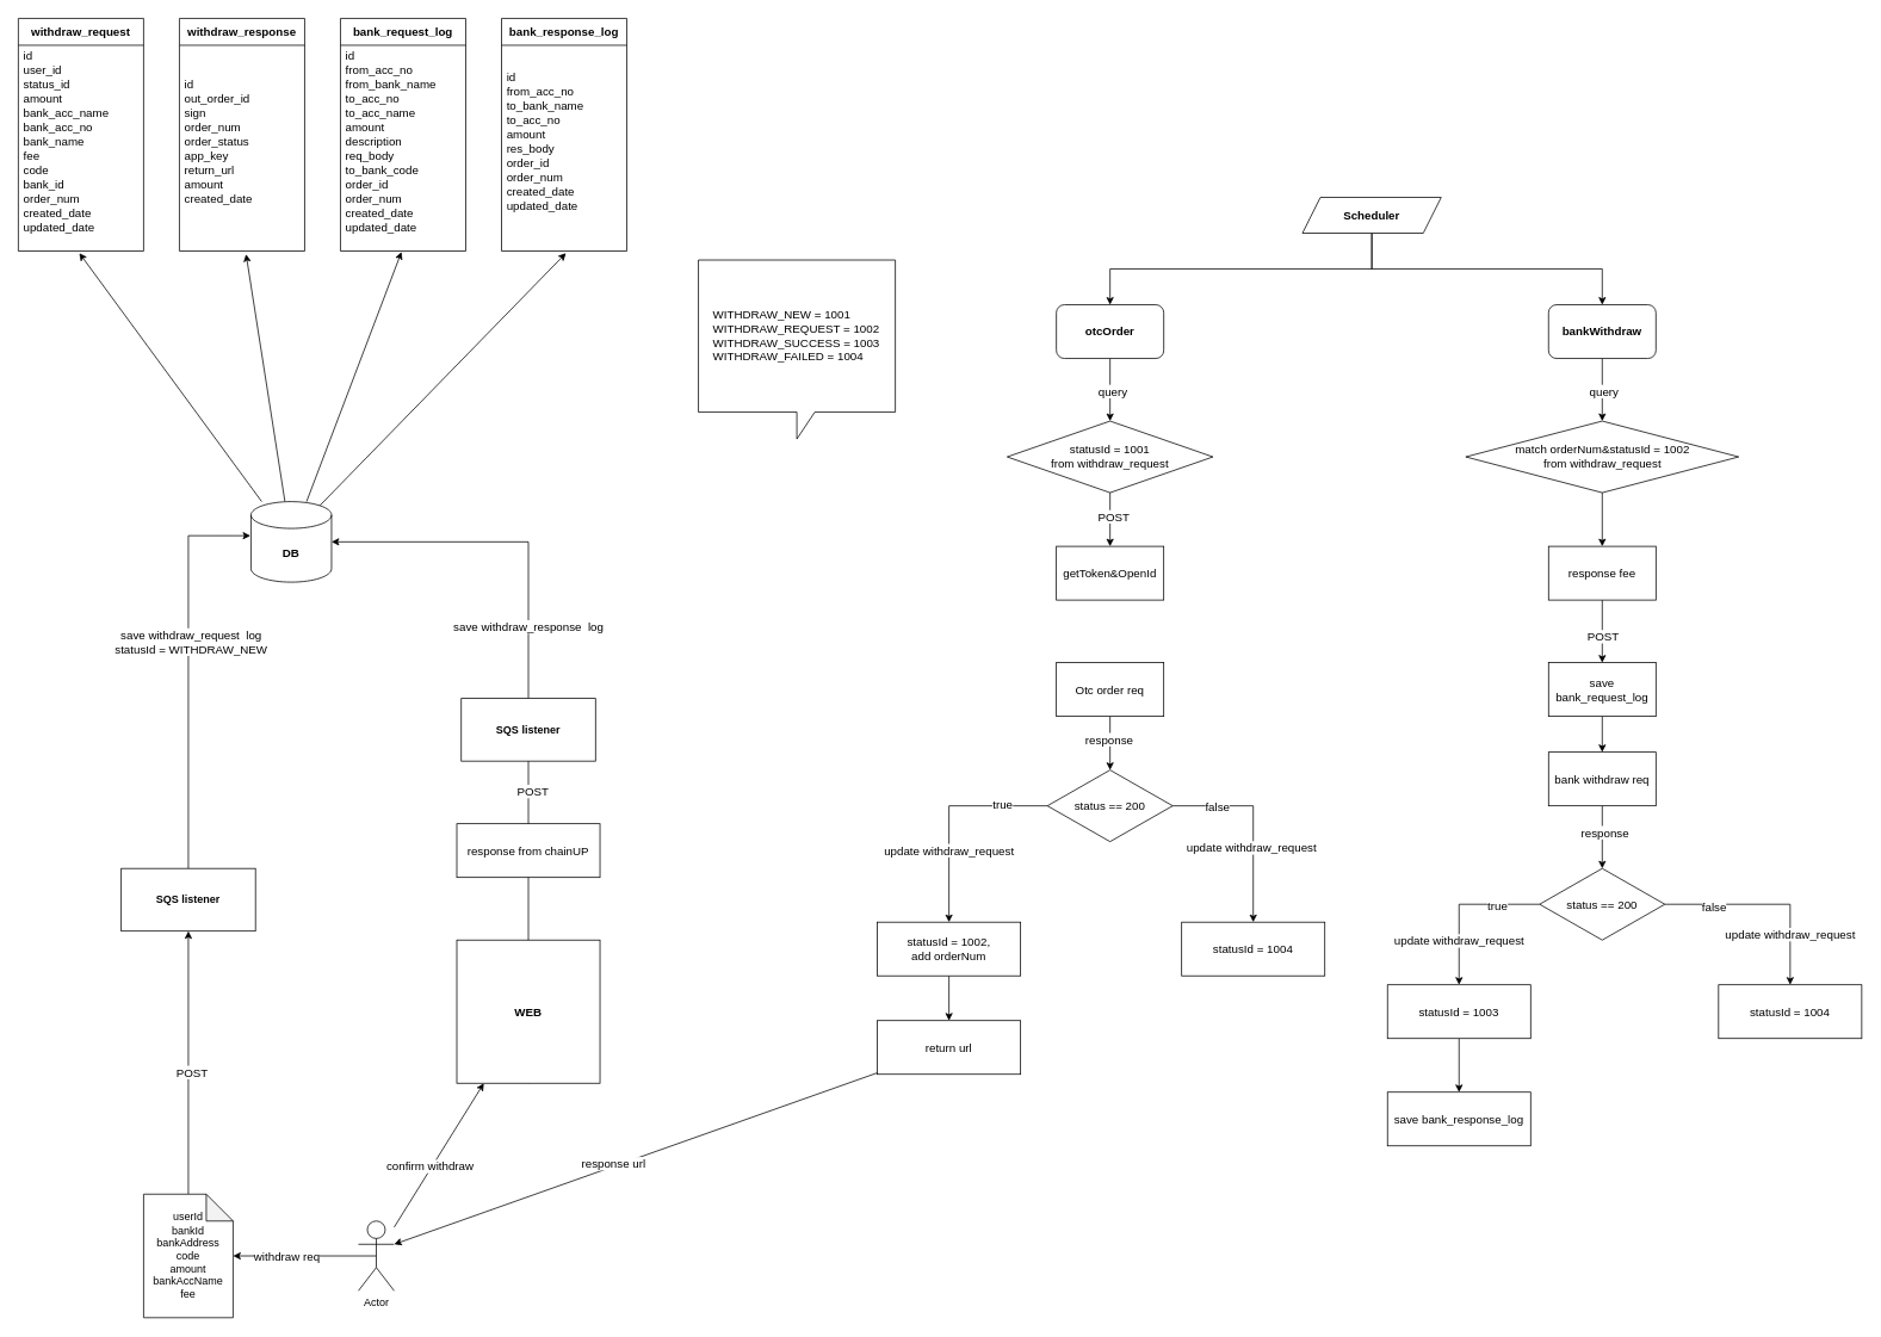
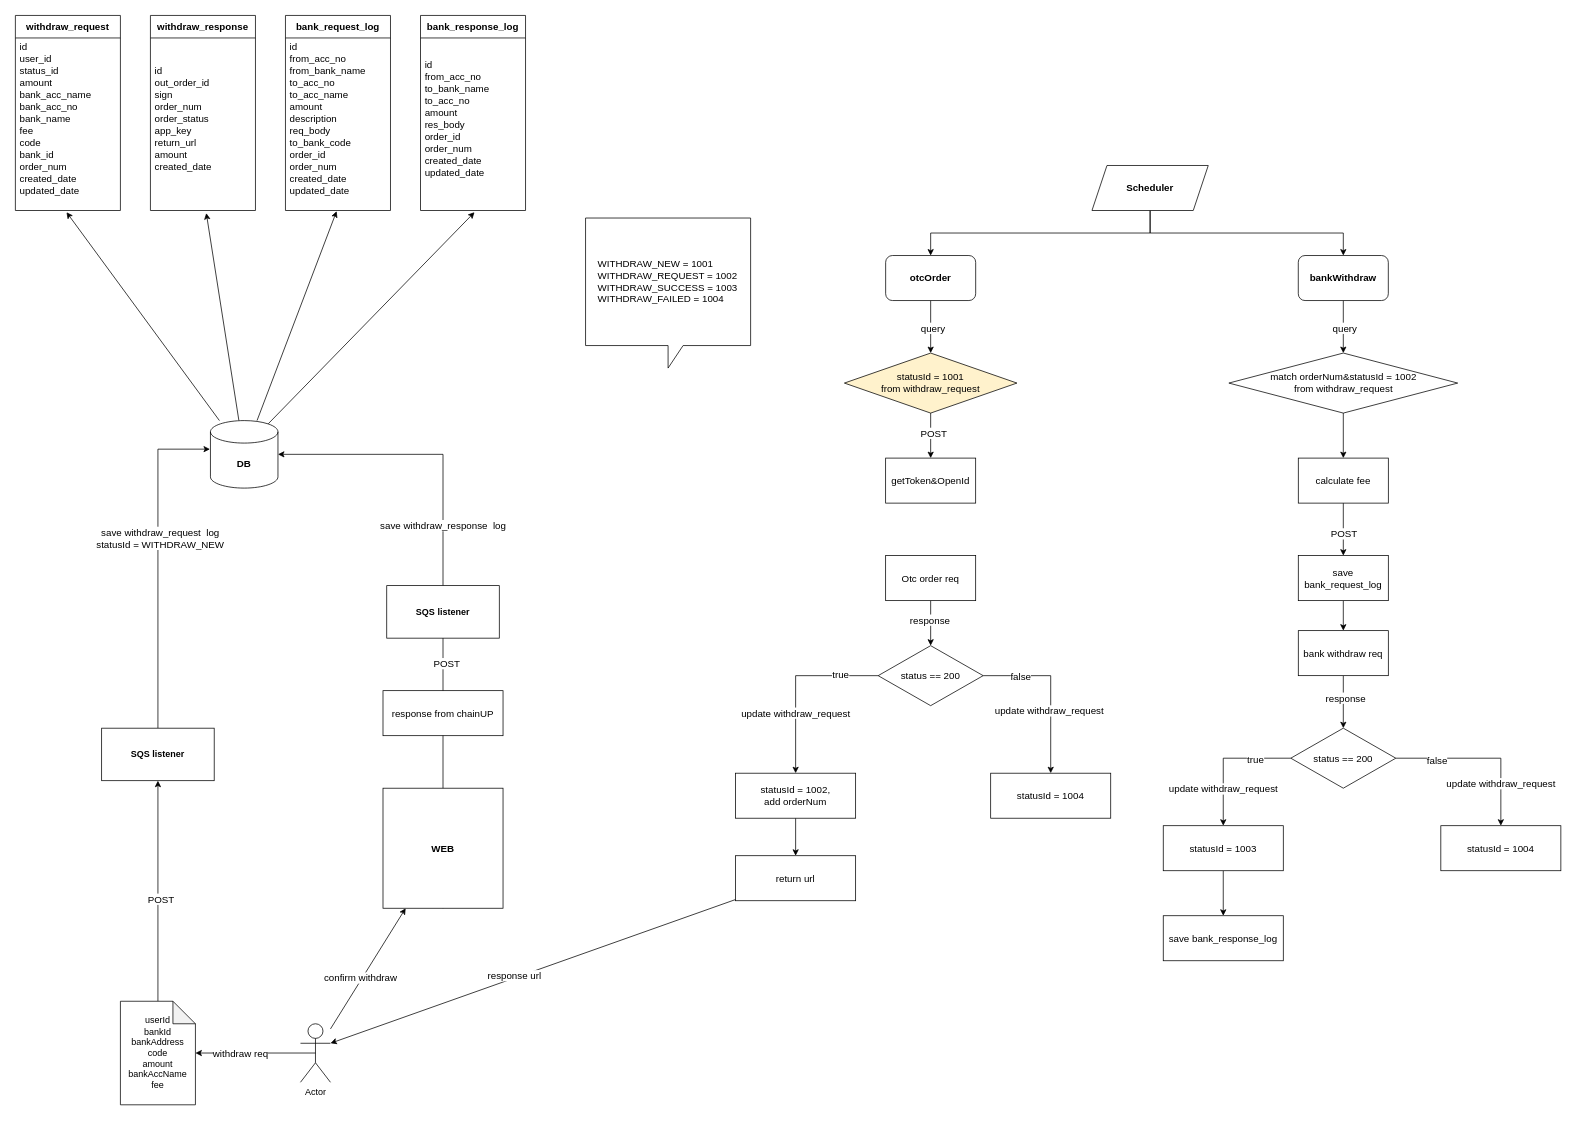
- <mxCell id="20" value="&lt;b&gt;Scheduler&lt;/b&gt;" style="shape=parallelogram;perimeter=parallelogramPerimeter;whiteSpace=wrap;html=1;fixedSize=1;fontSize=13;" parent="1" vertex="1"><mxGeometry x="1455" y="220" width="155" height="40" as="geometry" /></mxCell>
+ <mxCell id="20" value="&lt;b&gt;Scheduler&lt;/b&gt;" style="shape=parallelogram;perimeter=parallelogramPerimeter;whiteSpace=wrap;html=1;fixedSize=1;fontSize=13;" parent="1" vertex="1"><mxGeometry x="1455" y="220" width="155" height="60" as="geometry" /></mxCell>
- <mxCell id="29" value="&lt;div&gt;statusId = 1001&lt;/div&gt;from withdraw_request" style="rhombus;whiteSpace=wrap;html=1;fontSize=13;" parent="1" vertex="1"><mxGeometry x="1125" y="470" width="230" height="80" as="geometry" /></mxCell>
+ <mxCell id="29" value="&lt;div&gt;statusId = 1001&lt;/div&gt;from withdraw_request" style="rhombus;whiteSpace=wrap;html=1;fontSize=13;fillColor=#fff2cc;" parent="1" vertex="1"><mxGeometry x="1125" y="470" width="230" height="80" as="geometry" /></mxCell>
- <mxCell id="48" value="response fee" style="rounded=0;whiteSpace=wrap;html=1;fontSize=13;" parent="1" vertex="1"><mxGeometry x="1730" y="610" width="120" height="60" as="geometry" /></mxCell>
+ <mxCell id="48" value="calculate fee" style="rounded=0;whiteSpace=wrap;html=1;fontSize=13;" parent="1" vertex="1"><mxGeometry x="1730" y="610" width="120" height="60" as="geometry" /></mxCell>
